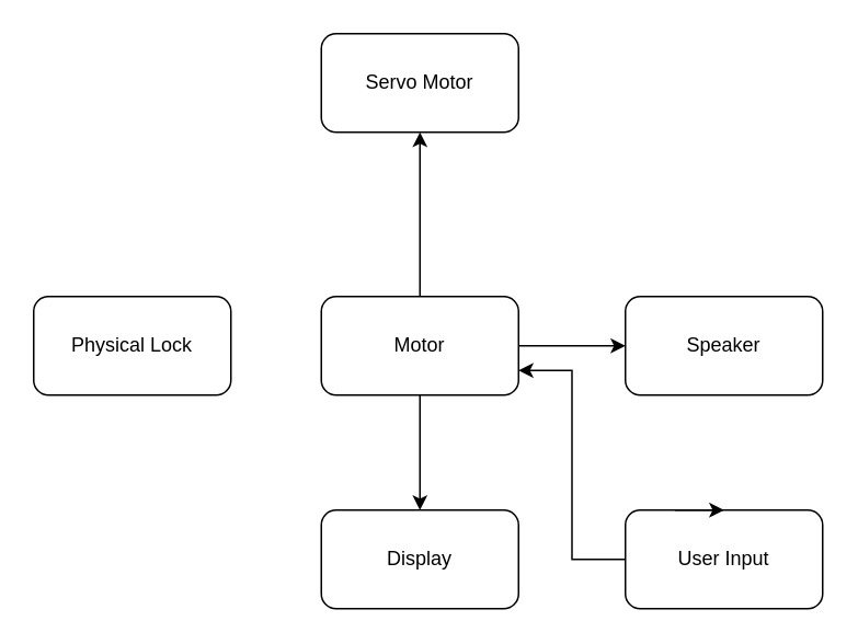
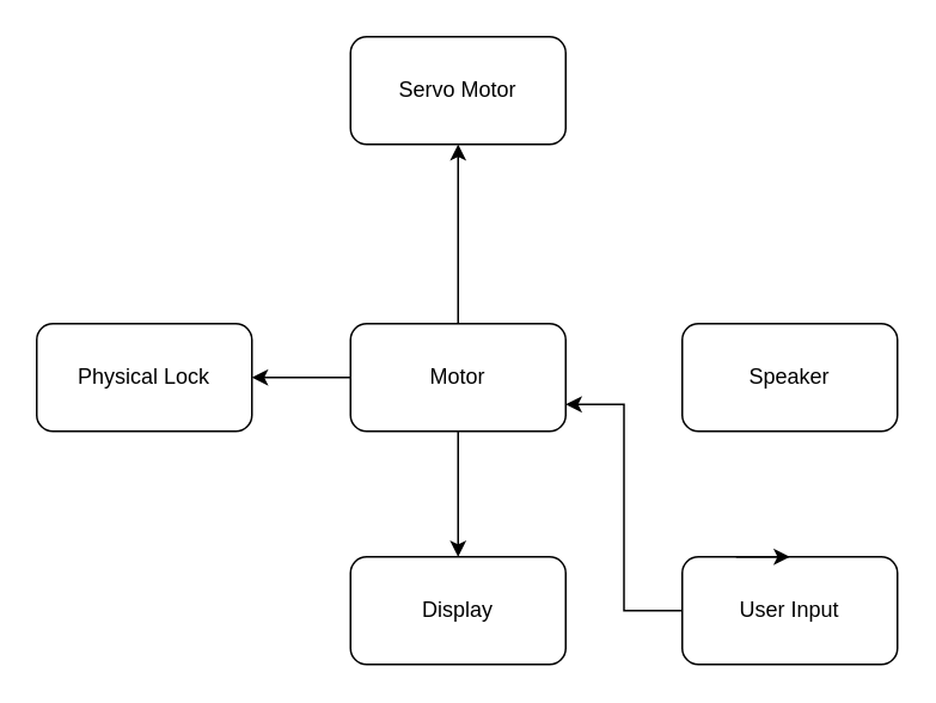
+ <mxCell id="3" value="" style="edgeStyle=orthogonalEdgeStyle;rounded=0;orthogonalLoop=1;jettySize=auto;html=1;" parent="1" source="6" target="10" edge="1"><mxGeometry relative="1" as="geometry" /></mxCell>
- <mxCell id="5" value="" style="edgeStyle=orthogonalEdgeStyle;rounded=0;orthogonalLoop=1;jettySize=auto;html=1;" parent="1" source="6" target="9" edge="1"><mxGeometry relative="1" as="geometry" /></mxCell>
